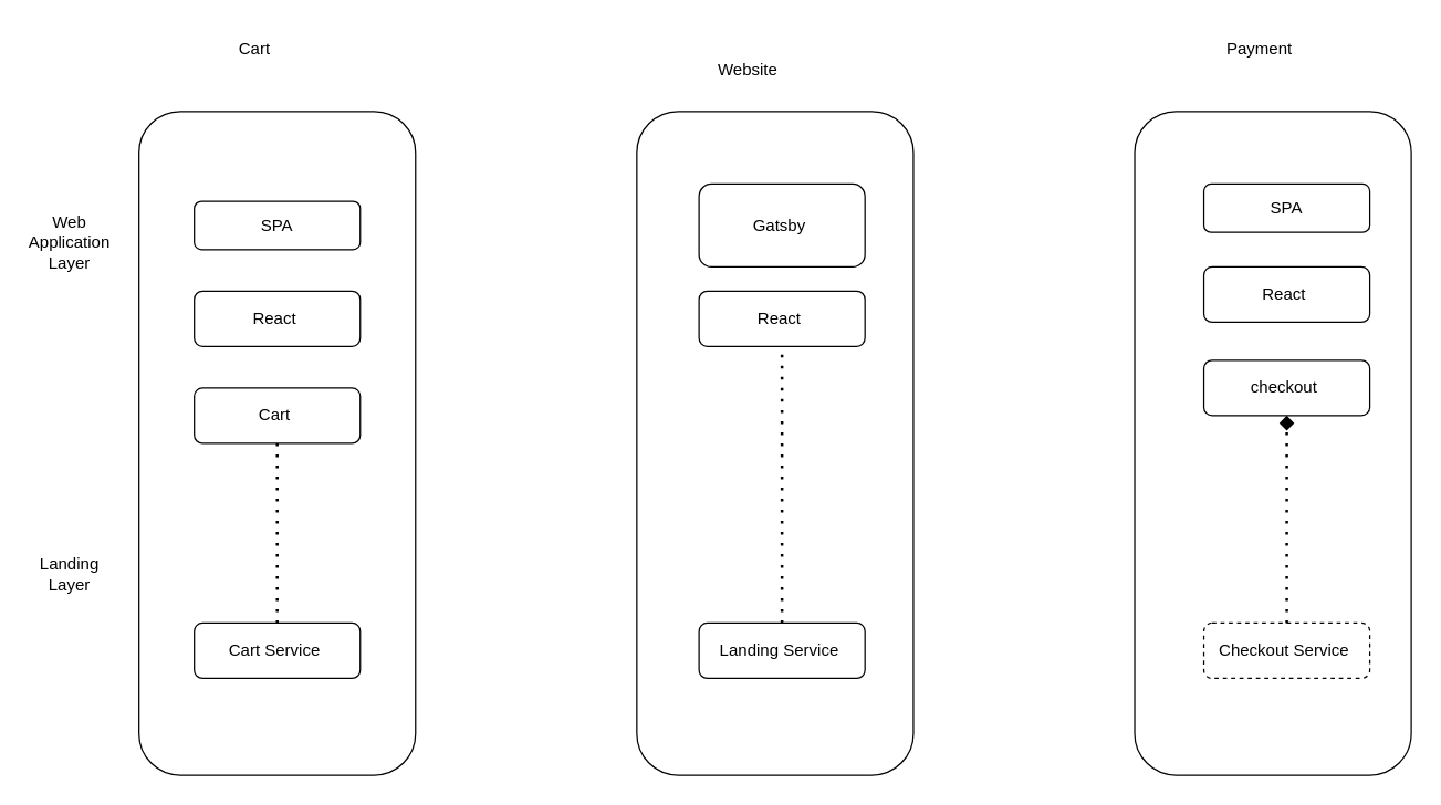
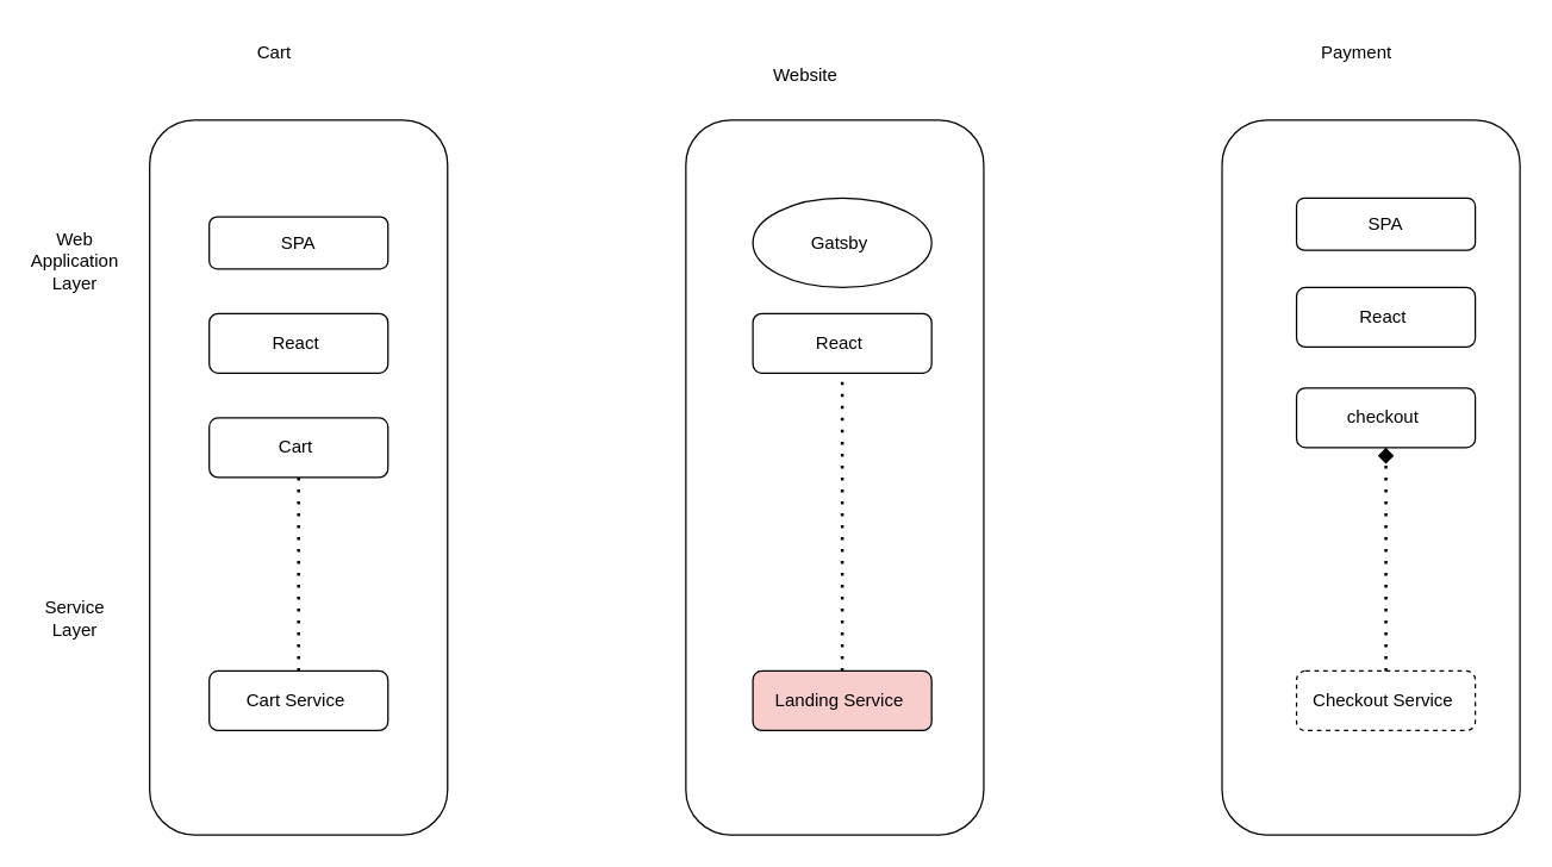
- <mxCell id="15" value="Gatsby&amp;nbsp;" style="rounded=1;whiteSpace=wrap;html=1;" vertex="1" parent="1"><mxGeometry x="505" y="132.5" width="120" height="60" as="geometry" /></mxCell>
+ <mxCell id="15" value="Gatsby&amp;nbsp;" style="ellipse;whiteSpace=wrap;html=1;" vertex="1" parent="1"><mxGeometry x="505" y="132.5" width="120" height="60" as="geometry" /></mxCell>
- <mxCell id="6" value="Landing Layer" style="text;html=1;strokeColor=none;fillColor=none;align=center;verticalAlign=middle;whiteSpace=wrap;rounded=0;" vertex="1" parent="1"><mxGeometry x="20" y="400" width="60" height="30" as="geometry" /></mxCell>
+ <mxCell id="6" value="Service Layer" style="text;html=1;strokeColor=none;fillColor=none;align=center;verticalAlign=middle;whiteSpace=wrap;rounded=0;" vertex="1" parent="1"><mxGeometry x="20" y="400" width="60" height="30" as="geometry" /></mxCell>
- <mxCell id="16" value="Landing Service&amp;nbsp;" style="rounded=1;whiteSpace=wrap;html=1;" vertex="1" parent="1"><mxGeometry x="505" y="450" width="120" height="40" as="geometry" /></mxCell>
+ <mxCell id="16" value="Landing Service&amp;nbsp;" style="rounded=1;whiteSpace=wrap;html=1;fillColor=#f8cecc;" vertex="1" parent="1"><mxGeometry x="505" y="450" width="120" height="40" as="geometry" /></mxCell>
